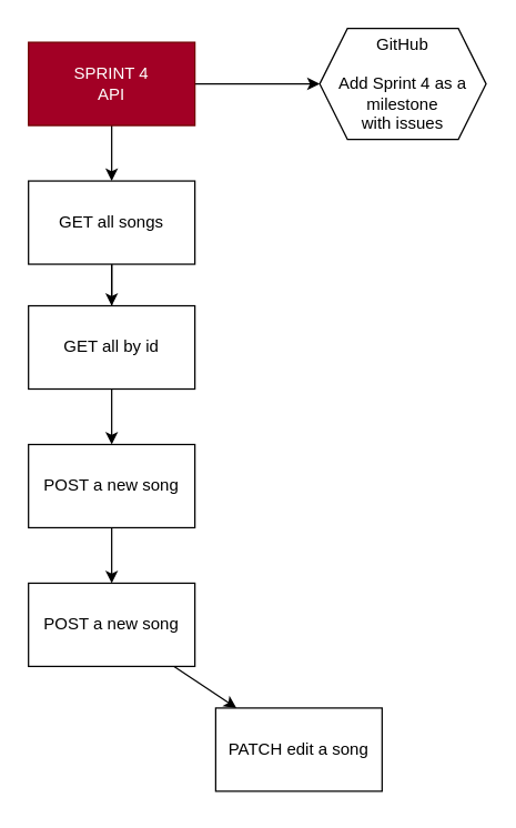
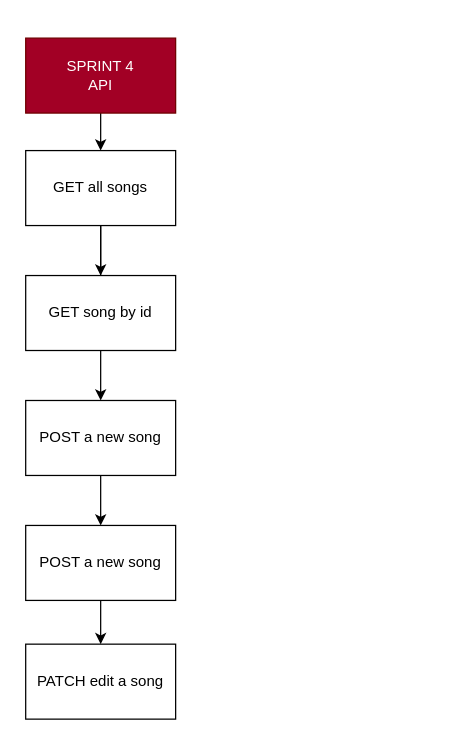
- <mxCell id="3" value="" style="edgeStyle=none;html=1;" parent="1" source="4" target="11" edge="1"><mxGeometry relative="1" as="geometry" /></mxCell>
- <mxCell id="11" value="GitHub&lt;br&gt;&lt;br&gt;Add Sprint 4 as a milestone&lt;br&gt;with issues" style="shape=hexagon;perimeter=hexagonPerimeter2;whiteSpace=wrap;html=1;fixedSize=1;" parent="1" vertex="1"><mxGeometry x="230" y="20" width="120" height="80" as="geometry" /></mxCell>
- <mxCell id="7" value="GET all songs&lt;br&gt;" style="rounded=0;whiteSpace=wrap;html=1;" parent="1" vertex="1"><mxGeometry x="20" y="130" width="120" height="60" as="geometry" /></mxCell>
+ <mxCell id="7" value="GET all songs&lt;br&gt;" style="rounded=0;whiteSpace=wrap;html=1;" parent="1" vertex="1"><mxGeometry x="20" y="120" width="120" height="60" as="geometry" /></mxCell>
- <mxCell id="10" value="GET all by id" style="rounded=0;whiteSpace=wrap;html=1;" parent="1" vertex="1"><mxGeometry x="20" y="220" width="120" height="60" as="geometry" /></mxCell>
+ <mxCell id="10" value="GET song by id" style="rounded=0;whiteSpace=wrap;html=1;" parent="1" vertex="1"><mxGeometry x="20" y="220" width="120" height="60" as="geometry" /></mxCell>
- <mxCell id="14" value="PATCH edit a song" style="rounded=0;whiteSpace=wrap;html=1;" vertex="1" parent="1"><mxGeometry x="155" y="510" width="120" height="60" as="geometry" /></mxCell>
+ <mxCell id="14" value="PATCH edit a song" style="rounded=0;whiteSpace=wrap;html=1;" vertex="1" parent="1"><mxGeometry x="20" y="515" width="120" height="60" as="geometry" /></mxCell>
